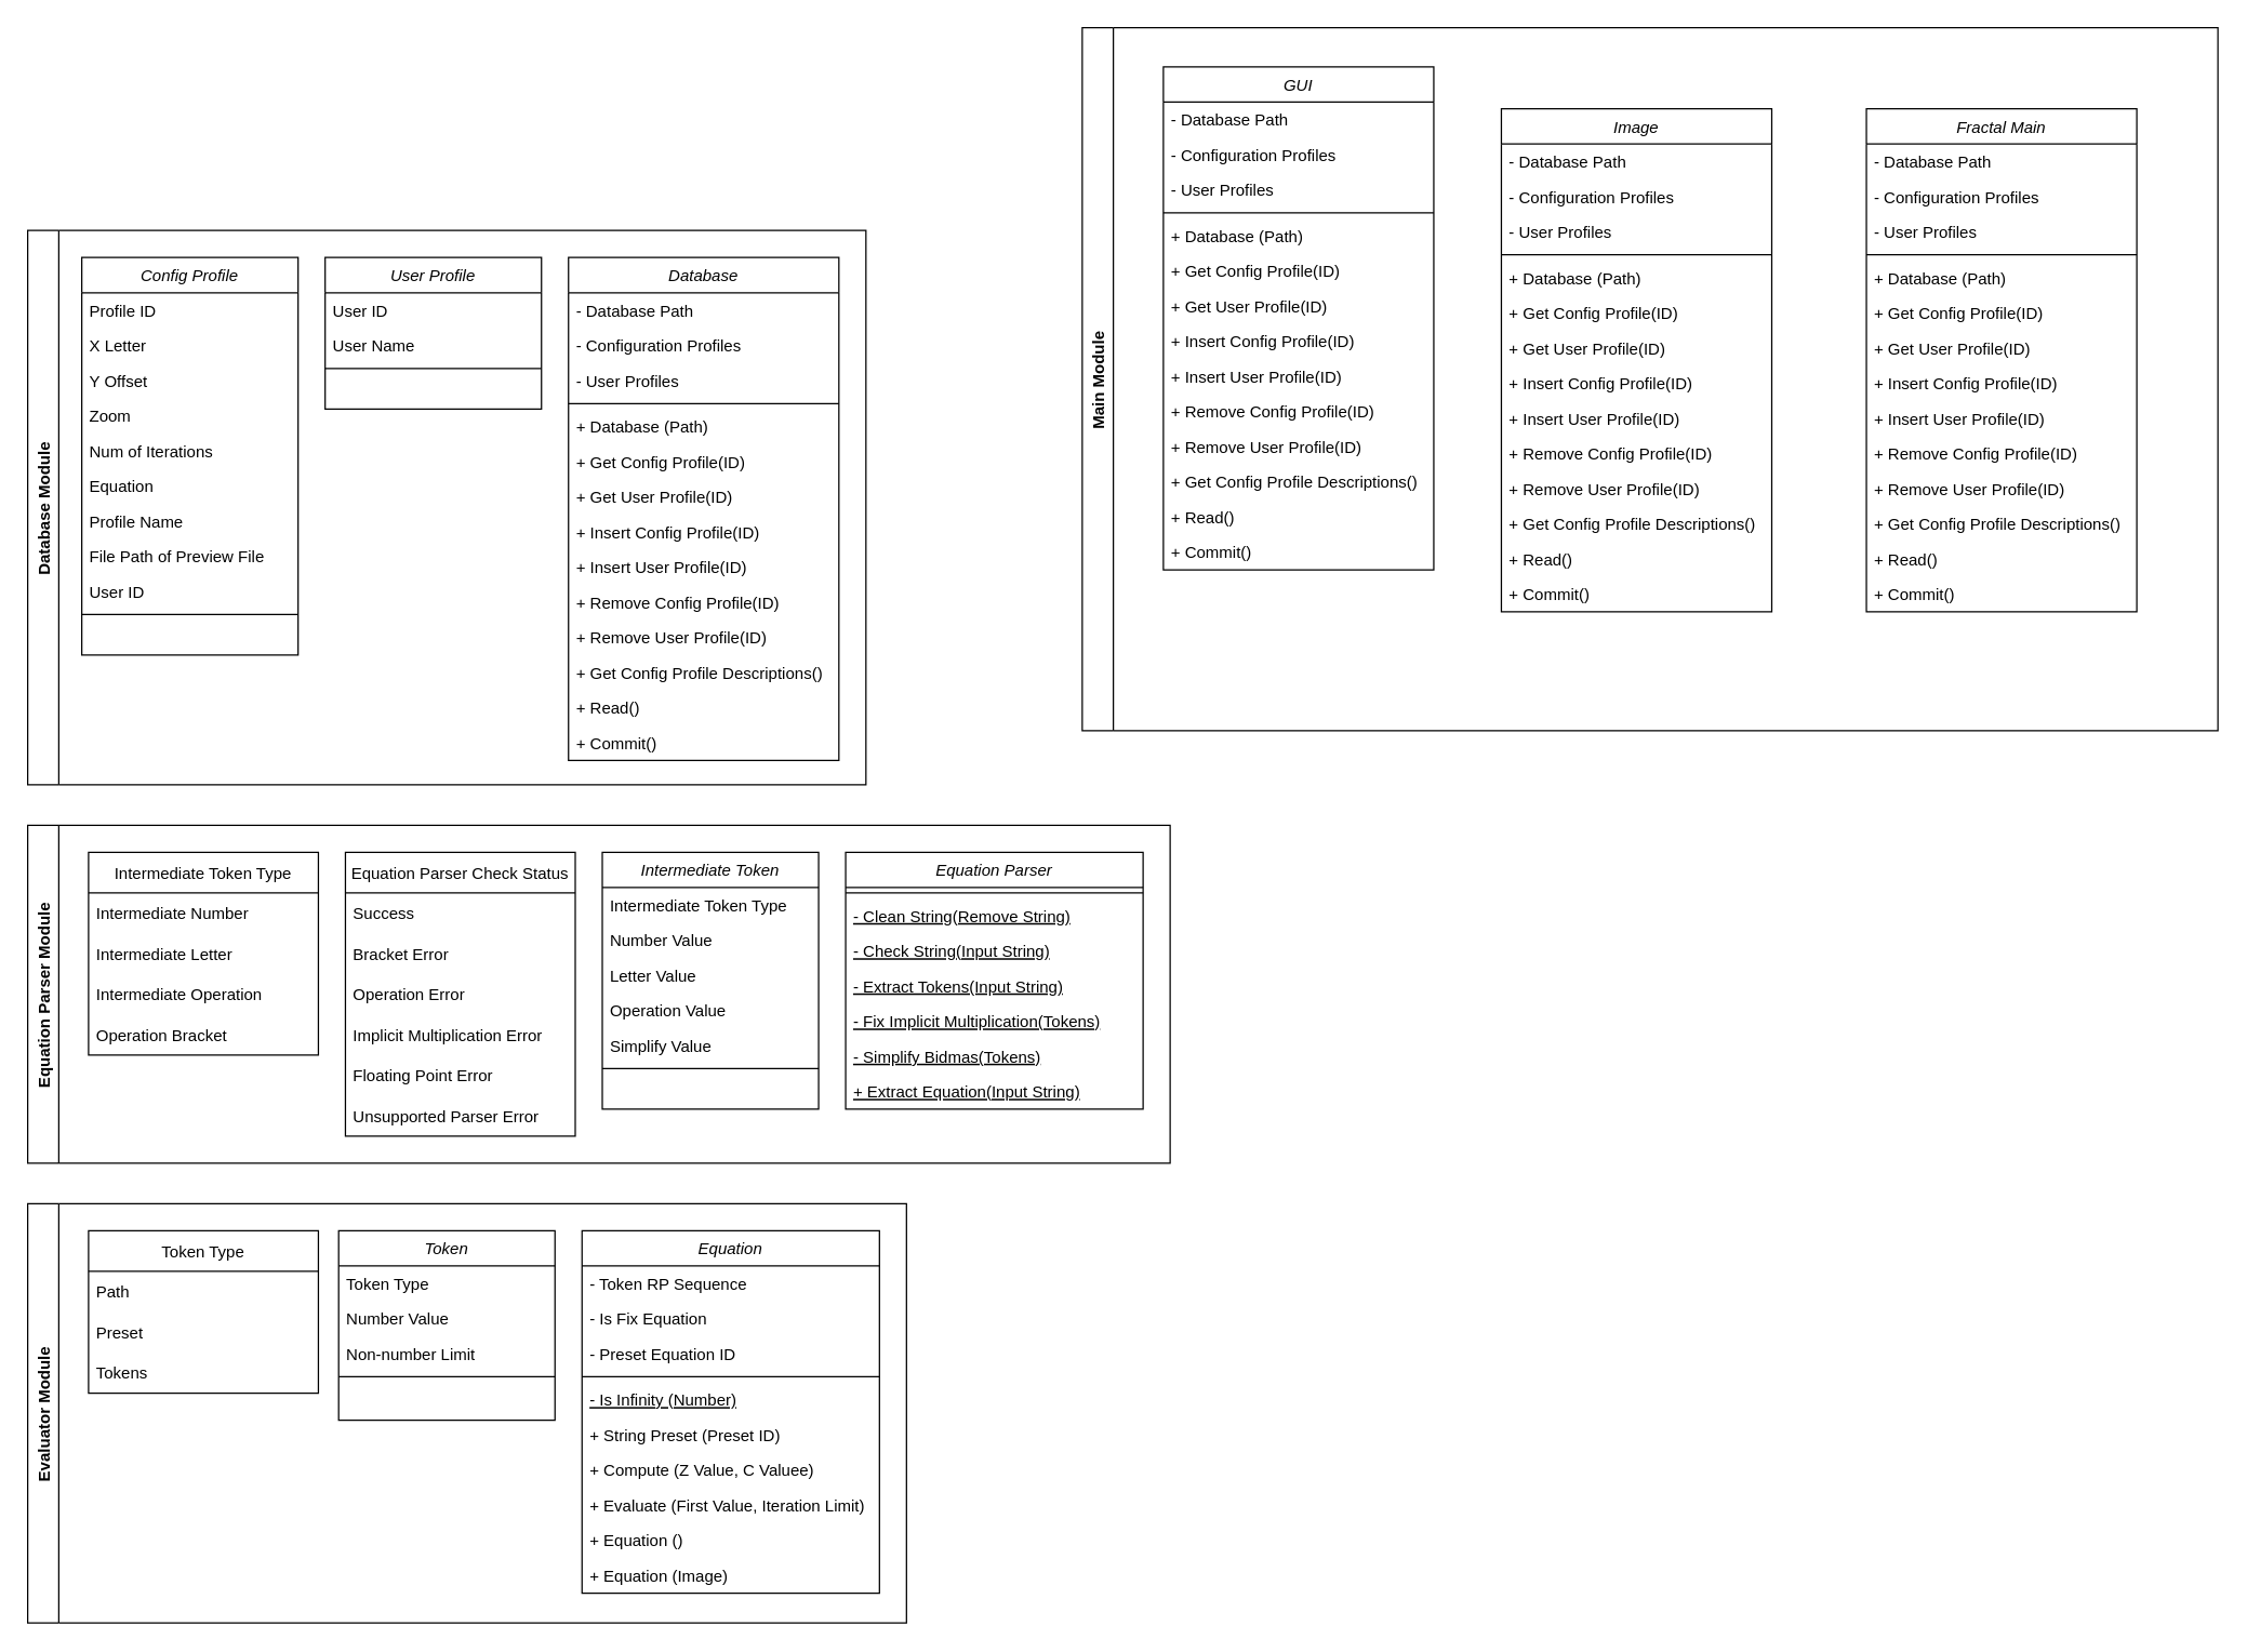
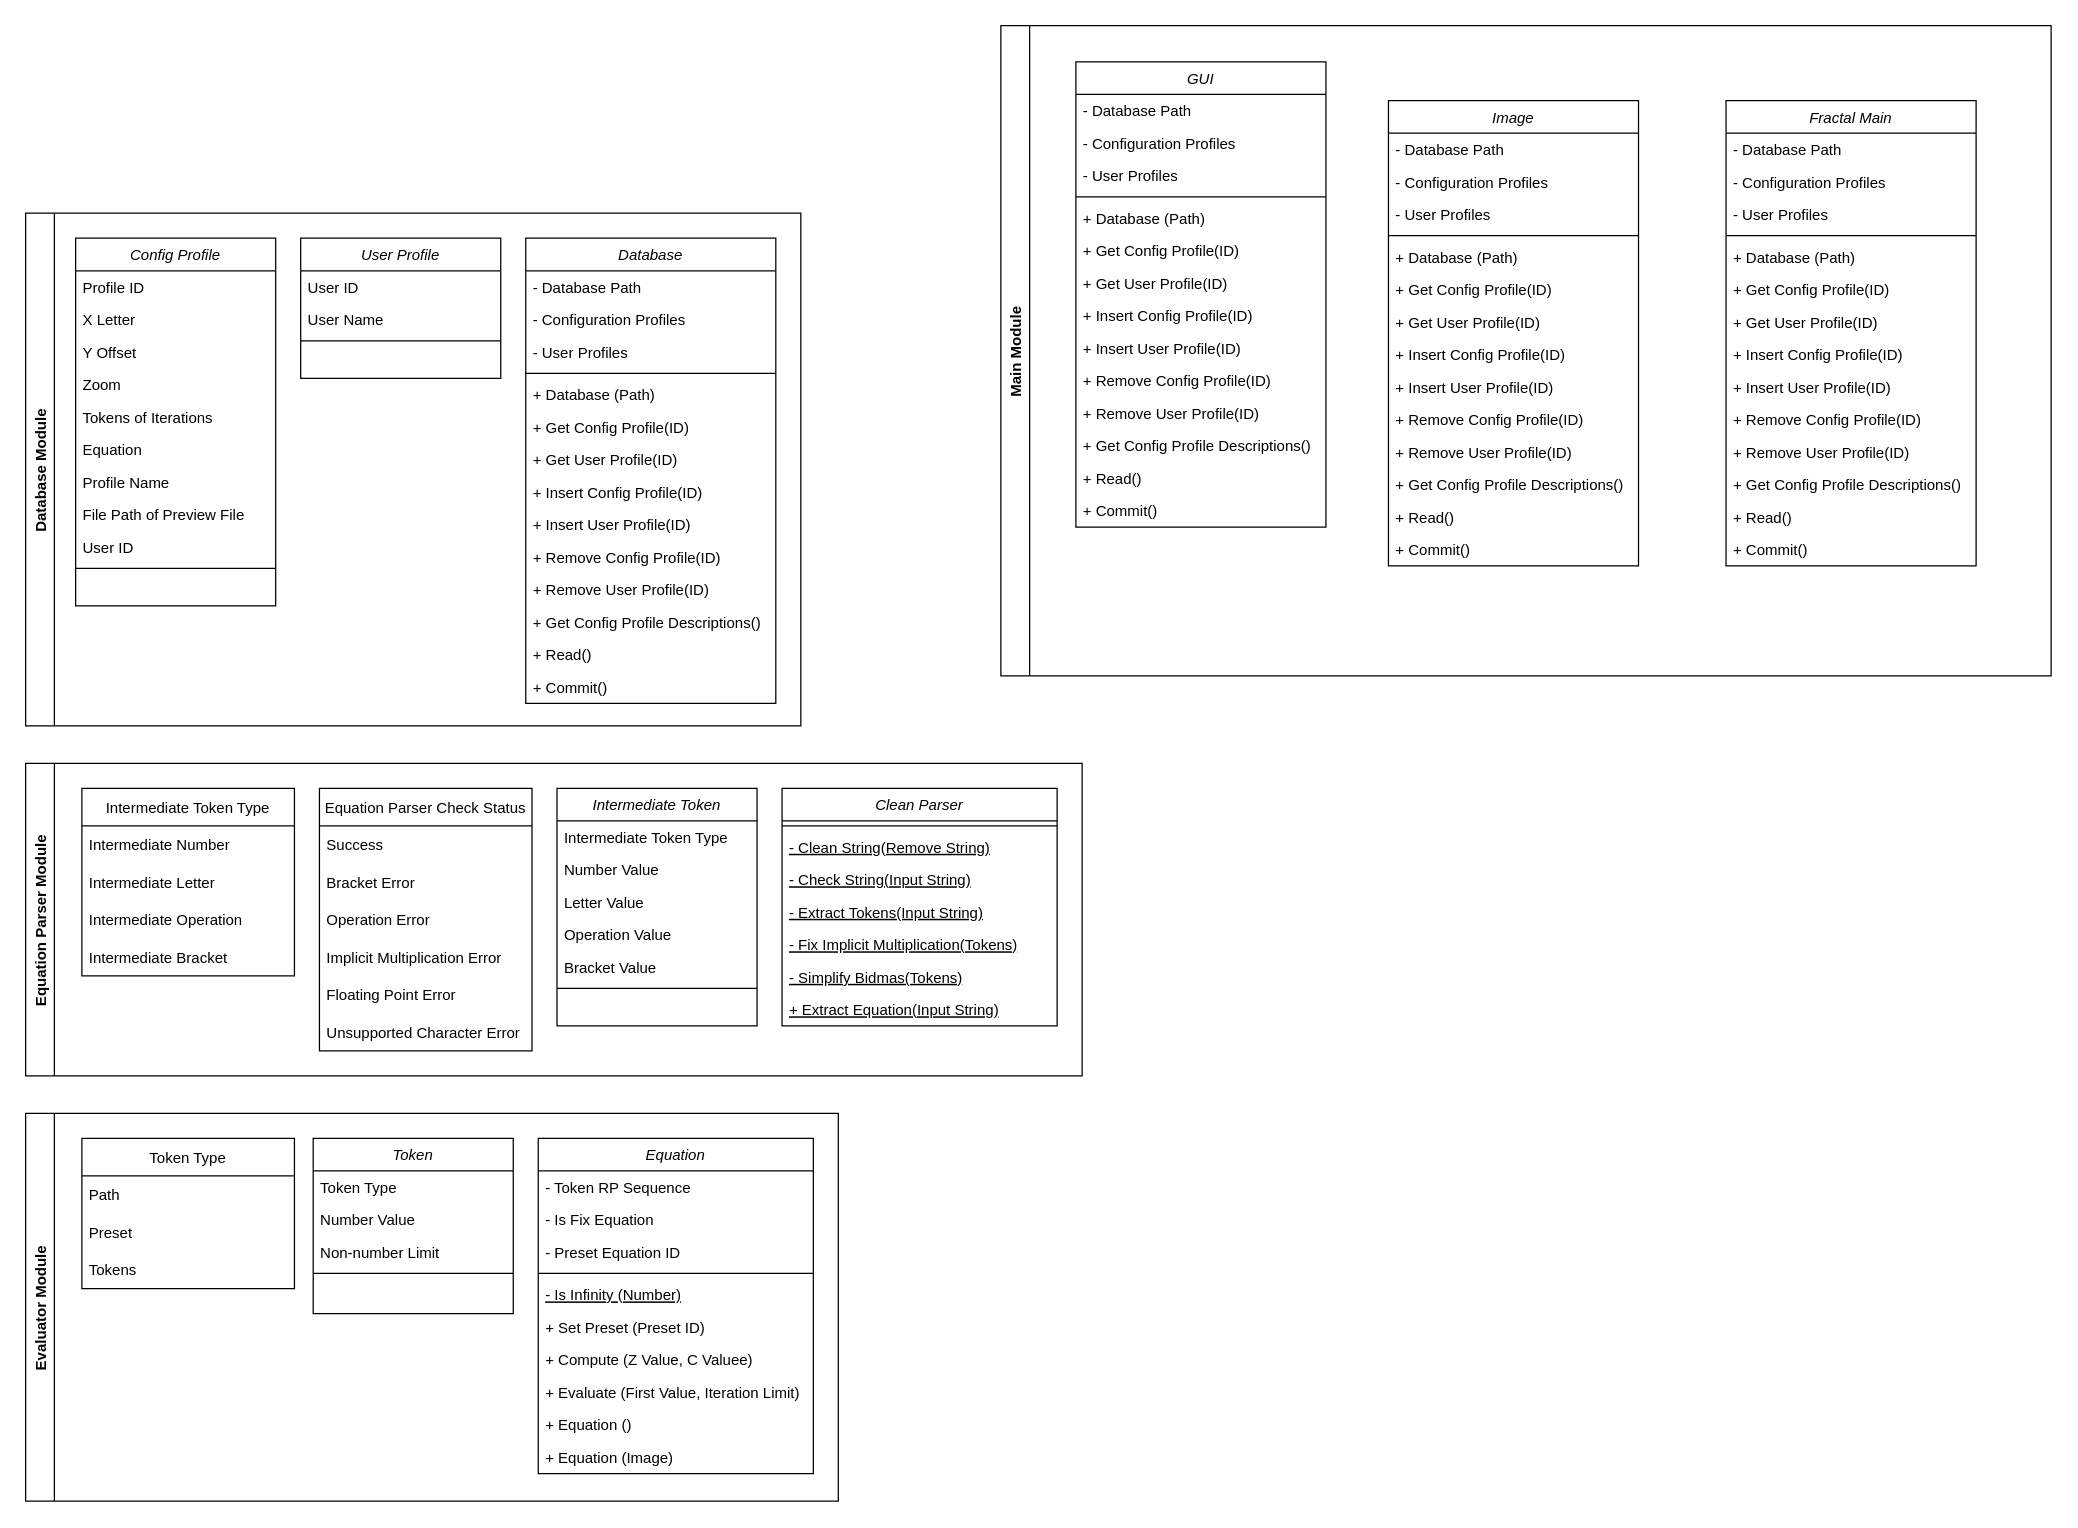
- <mxCell id="8" value="Num of Iterations" style="text;align=left;verticalAlign=top;spacingLeft=4;spacingRight=4;overflow=hidden;rotatable=0;points=[[0,0.5],[1,0.5]];portConstraint=eastwest;rounded=0;shadow=0;html=0;" parent="3" vertex="1"><mxGeometry y="130" width="160" height="26" as="geometry" /></mxCell>
+ <mxCell id="8" value="Tokens of Iterations" style="text;align=left;verticalAlign=top;spacingLeft=4;spacingRight=4;overflow=hidden;rotatable=0;points=[[0,0.5],[1,0.5]];portConstraint=eastwest;rounded=0;shadow=0;html=0;" parent="3" vertex="1"><mxGeometry y="130" width="160" height="26" as="geometry" /></mxCell>
- <mxCell id="53" value="Equation Parser" style="swimlane;fontStyle=2;align=center;verticalAlign=top;childLayout=stackLayout;horizontal=1;startSize=26;horizontalStack=0;resizeParent=1;resizeLast=0;collapsible=1;marginBottom=0;rounded=0;shadow=0;strokeWidth=1;" parent="33" vertex="1"><mxGeometry x="605" y="20" width="220" height="190" as="geometry"><mxRectangle x="230" y="140" width="160" height="26" as="alternateBounds" /></mxGeometry></mxCell>
+ <mxCell id="53" value="Clean Parser" style="swimlane;fontStyle=2;align=center;verticalAlign=top;childLayout=stackLayout;horizontal=1;startSize=26;horizontalStack=0;resizeParent=1;resizeLast=0;collapsible=1;marginBottom=0;rounded=0;shadow=0;strokeWidth=1;" parent="33" vertex="1"><mxGeometry x="605" y="20" width="220" height="190" as="geometry"><mxRectangle x="230" y="140" width="160" height="26" as="alternateBounds" /></mxGeometry></mxCell>
- <mxCell id="38" value="Operation Bracket" style="text;strokeColor=none;fillColor=none;align=left;verticalAlign=middle;spacingLeft=4;spacingRight=4;overflow=hidden;points=[[0,0.5],[1,0.5]];portConstraint=eastwest;rotatable=0;" parent="34" vertex="1"><mxGeometry y="120" width="170" height="30" as="geometry" /></mxCell>
+ <mxCell id="38" value="Intermediate Bracket" style="text;strokeColor=none;fillColor=none;align=left;verticalAlign=middle;spacingLeft=4;spacingRight=4;overflow=hidden;points=[[0,0.5],[1,0.5]];portConstraint=eastwest;rotatable=0;" parent="34" vertex="1"><mxGeometry y="120" width="170" height="30" as="geometry" /></mxCell>
- <mxCell id="51" value="Simplify Value" style="text;align=left;verticalAlign=top;spacingLeft=4;spacingRight=4;overflow=hidden;rotatable=0;points=[[0,0.5],[1,0.5]];portConstraint=eastwest;rounded=0;shadow=0;html=0;" parent="46" vertex="1"><mxGeometry y="130" width="160" height="26" as="geometry" /></mxCell>
+ <mxCell id="51" value="Bracket Value" style="text;align=left;verticalAlign=top;spacingLeft=4;spacingRight=4;overflow=hidden;rotatable=0;points=[[0,0.5],[1,0.5]];portConstraint=eastwest;rounded=0;shadow=0;html=0;" parent="46" vertex="1"><mxGeometry y="130" width="160" height="26" as="geometry" /></mxCell>
- <mxCell id="45" value="Unsupported Parser Error" style="text;strokeColor=none;fillColor=none;align=left;verticalAlign=middle;spacingLeft=4;spacingRight=4;overflow=hidden;points=[[0,0.5],[1,0.5]];portConstraint=eastwest;rotatable=0;" parent="39" vertex="1"><mxGeometry y="180" width="170" height="30" as="geometry" /></mxCell>
+ <mxCell id="45" value="Unsupported Character Error" style="text;strokeColor=none;fillColor=none;align=left;verticalAlign=middle;spacingLeft=4;spacingRight=4;overflow=hidden;points=[[0,0.5],[1,0.5]];portConstraint=eastwest;rotatable=0;" parent="39" vertex="1"><mxGeometry y="180" width="170" height="30" as="geometry" /></mxCell>
- <mxCell id="68" value="+ String Preset (Preset ID)" style="text;align=left;verticalAlign=top;spacingLeft=4;spacingRight=4;overflow=hidden;rotatable=0;points=[[0,0.5],[1,0.5]];portConstraint=eastwest;rounded=0;shadow=0;html=0;fontStyle=0" vertex="1" parent="62"><mxGeometry y="138" width="220" height="26" as="geometry" /></mxCell>
+ <mxCell id="68" value="+ Set Preset (Preset ID)" style="text;align=left;verticalAlign=top;spacingLeft=4;spacingRight=4;overflow=hidden;rotatable=0;points=[[0,0.5],[1,0.5]];portConstraint=eastwest;rounded=0;shadow=0;html=0;fontStyle=0" vertex="1" parent="62"><mxGeometry y="138" width="220" height="26" as="geometry" /></mxCell>
